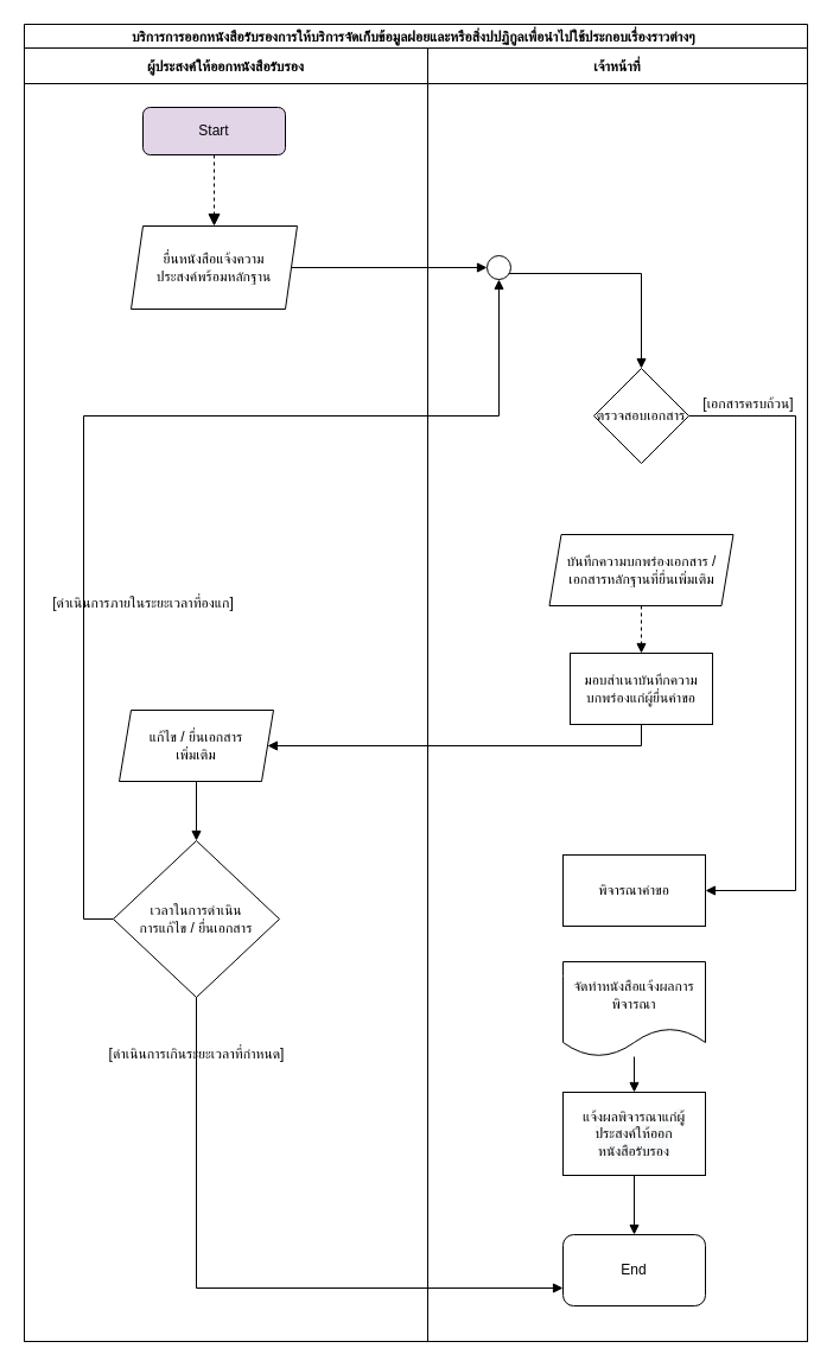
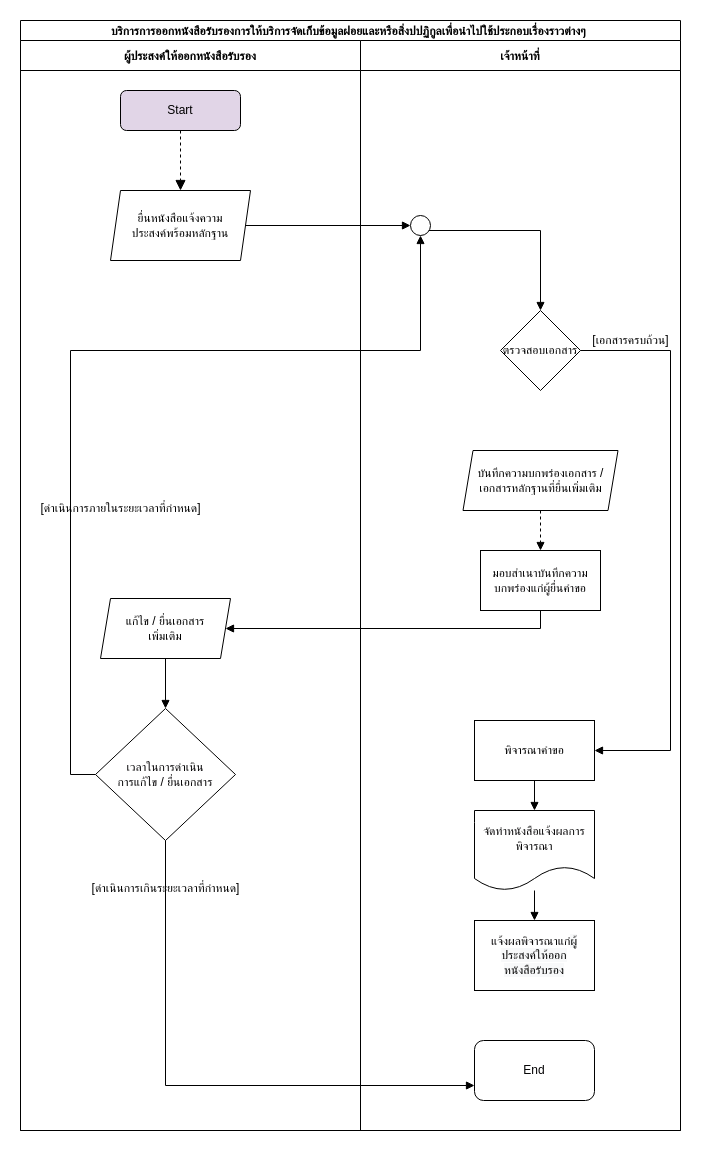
- <mxCell id="13" value="[ดำเนินการภายในระยะเวลาที่องแก]" style="text;html=1;align=center;verticalAlign=middle;resizable=0;points=[];autosize=1;fontSize=12;fontFamily=Helvetica;labelBackgroundColor=#FFFFFF;" vertex="1" parent="5"><mxGeometry y="458" width="200" height="20" as="geometry" /></mxCell>
+ <mxCell id="13" value="[ดำเนินการภายในระยะเวลาที่กำหนด]" style="text;html=1;align=center;verticalAlign=middle;resizable=0;points=[];autosize=1;fontSize=12;fontFamily=Helvetica;labelBackgroundColor=#FFFFFF;" vertex="1" parent="5"><mxGeometry y="458" width="200" height="20" as="geometry" /></mxCell>
+ <mxCell id="20" style="edgeStyle=orthogonalEdgeStyle;rounded=0;orthogonalLoop=1;jettySize=auto;html=1;entryX=0.5;entryY=0;entryDx=0;entryDy=0;labelBackgroundColor=#0000CC;labelBorderColor=none;fontFamily=Helvetica;fontSize=12;fontColor=#050405;endArrow=block;endFill=1;startSize=20;" edge="1" parent="14" source="21" target="25"><mxGeometry relative="1" as="geometry" /></mxCell>
- <mxCell id="26" style="edgeStyle=orthogonalEdgeStyle;rounded=0;orthogonalLoop=1;jettySize=auto;html=1;labelBackgroundColor=#0000CC;labelBorderColor=none;fontFamily=Helvetica;fontSize=12;fontColor=#050405;endArrow=block;endFill=1;startSize=20;" edge="1" parent="14" source="27" target="28"><mxGeometry relative="1" as="geometry" /></mxCell>
